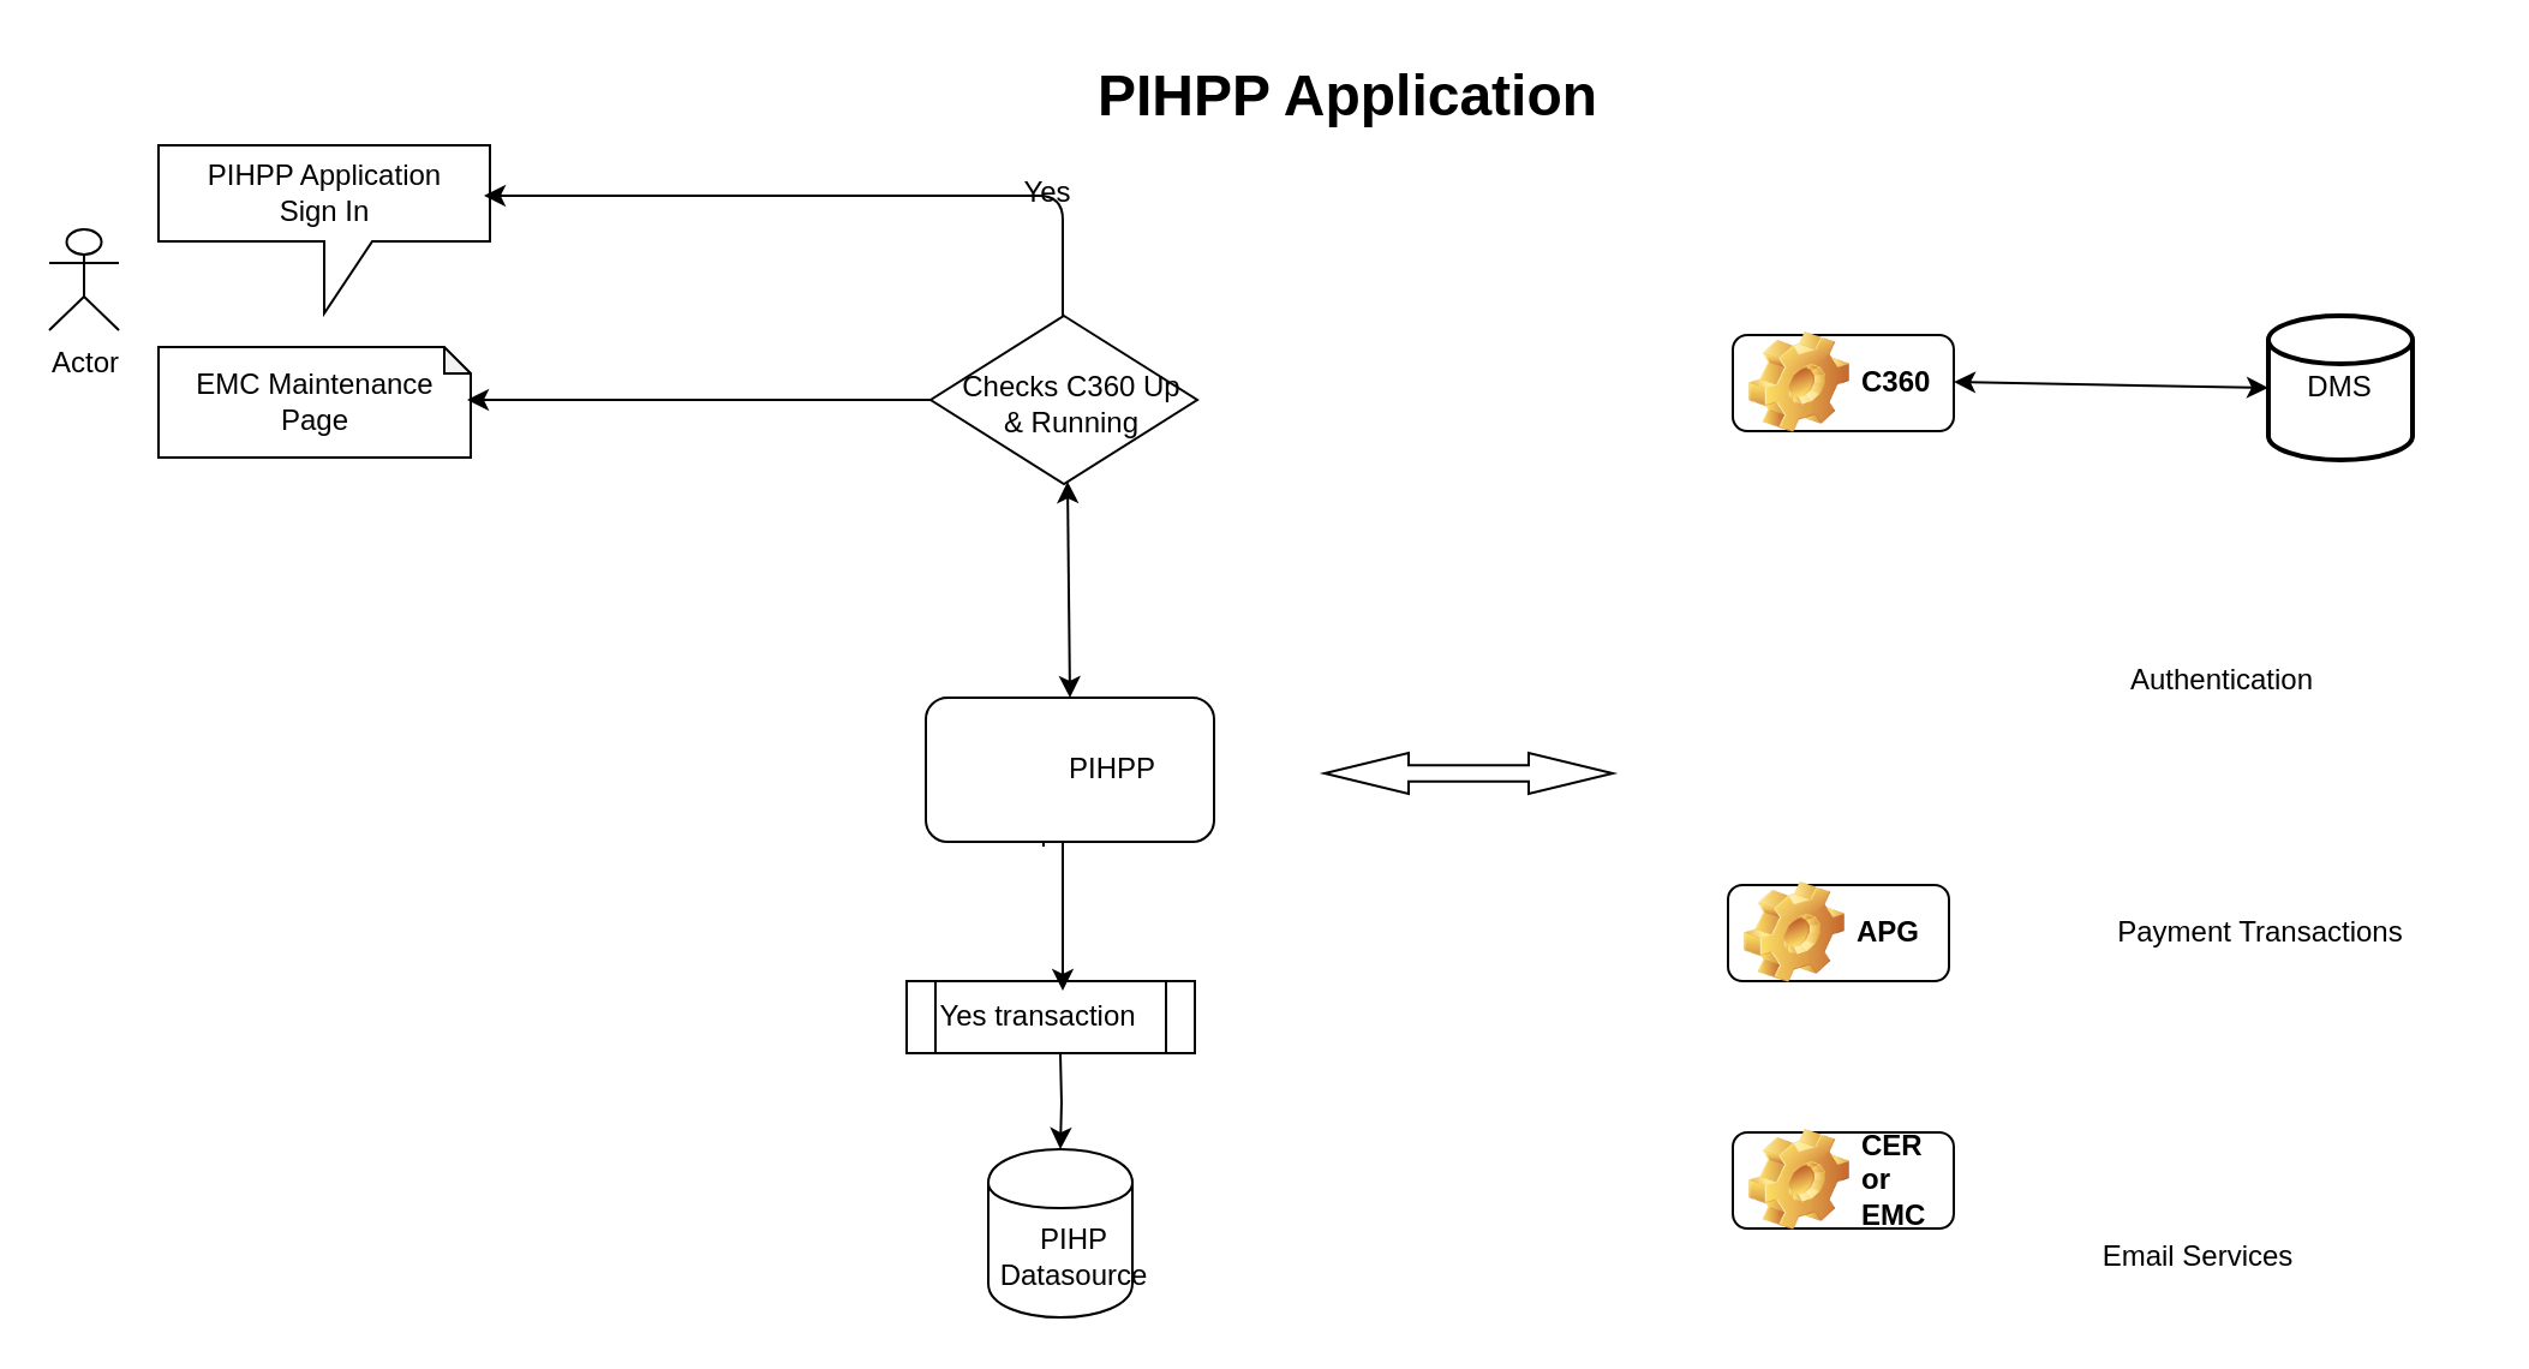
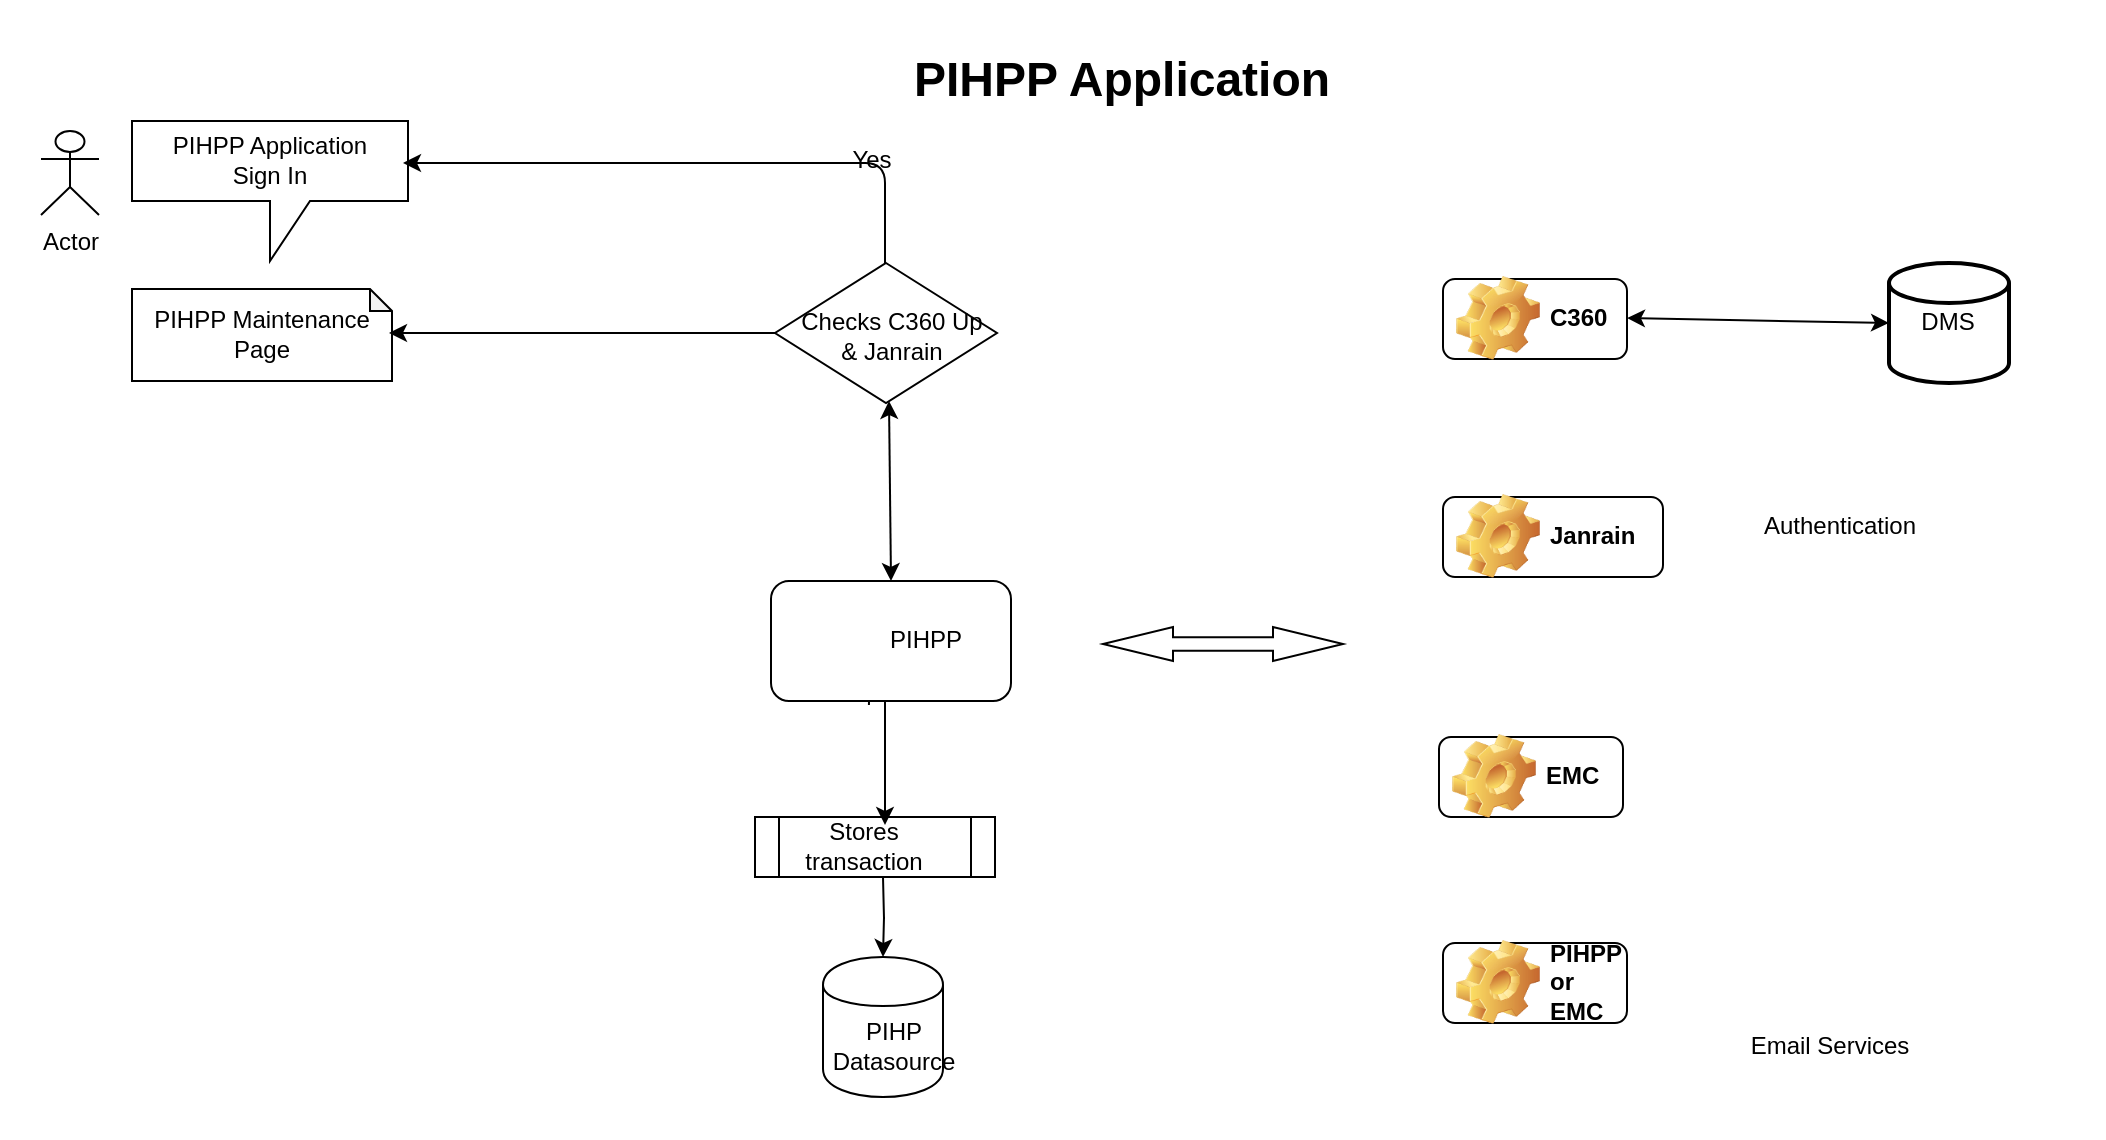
- <mxCell id="18" value="Actor" style="shape=umlActor;verticalLabelPosition=bottom;labelBackgroundColor=#ffffff;verticalAlign=top;html=1;outlineConnect=0;" parent="1" vertex="1"><mxGeometry x="20" y="95" width="29" height="42" as="geometry" /></mxCell>
+ <mxCell id="18" value="Actor" style="shape=umlActor;verticalLabelPosition=bottom;labelBackgroundColor=#ffffff;verticalAlign=top;html=1;outlineConnect=0;" parent="1" vertex="1"><mxGeometry x="20" y="65" width="29" height="42" as="geometry" /></mxCell>
- <mxCell id="16" value="EMC Maintenance Page" style="shape=note;whiteSpace=wrap;html=1;backgroundOutline=1;darkOpacity=0.05;size=11;" parent="14" vertex="1"><mxGeometry y="100" width="130" height="46" as="geometry" /></mxCell>
+ <mxCell id="16" value="PIHPP Maintenance Page" style="shape=note;whiteSpace=wrap;html=1;backgroundOutline=1;darkOpacity=0.05;size=11;" parent="14" vertex="1"><mxGeometry y="100" width="130" height="46" as="geometry" /></mxCell>
- <mxCell id="22" value="Checks C360 Up &amp;amp; Running" style="text;html=1;strokeColor=none;fillColor=none;align=center;verticalAlign=middle;whiteSpace=wrap;rounded=0;" parent="1" vertex="1"><mxGeometry x="396" y="148" width="100" height="40" as="geometry" /></mxCell>
+ <mxCell id="22" value="Checks C360 Up &amp;amp; Janrain" style="text;html=1;strokeColor=none;fillColor=none;align=center;verticalAlign=middle;whiteSpace=wrap;rounded=0;" parent="1" vertex="1"><mxGeometry x="396" y="148" width="100" height="40" as="geometry" /></mxCell>
+ <mxCell id="43" value="Janrain" style="label;whiteSpace=wrap;html=1;image=img/clipart/Gear_128x128.png" parent="42" vertex="1"><mxGeometry width="110" height="40" as="geometry" /></mxCell>
- <mxCell id="44" value="&lt;div style=&quot;text-align: left&quot;&gt;&lt;span&gt;Authentication&lt;/span&gt;&lt;/div&gt;" style="text;html=1;strokeColor=none;fillColor=none;align=center;verticalAlign=middle;whiteSpace=wrap;rounded=0;" vertex="1" parent="40"><mxGeometry x="134" y="28" width="140" height="30" as="geometry" /></mxCell>
+ <mxCell id="44" value="&lt;div style=&quot;text-align: left&quot;&gt;&lt;span&gt;Authentication&lt;/span&gt;&lt;/div&gt;" style="text;html=1;strokeColor=none;fillColor=none;align=center;verticalAlign=middle;whiteSpace=wrap;rounded=0;" vertex="1" parent="40"><mxGeometry x="129" y="8" width="140" height="30" as="geometry" /></mxCell>
- <mxCell id="38" value="APG" style="label;whiteSpace=wrap;html=1;image=img/clipart/Gear_128x128.png" parent="37" vertex="1"><mxGeometry x="-10" y="7" width="92" height="40" as="geometry" /></mxCell>
+ <mxCell id="38" value="EMC" style="label;whiteSpace=wrap;html=1;image=img/clipart/Gear_128x128.png" parent="37" vertex="1"><mxGeometry x="-10" y="7" width="92" height="40" as="geometry" /></mxCell>
- <mxCell id="39" value="Payment Transactions" style="text;html=1;strokeColor=none;fillColor=none;align=center;verticalAlign=middle;whiteSpace=wrap;rounded=0;" vertex="1" parent="35"><mxGeometry x="142" y="20" width="140" height="30" as="geometry" /></mxCell>
- <mxCell id="13" value="Yes transaction" style="text;html=1;strokeColor=none;fillColor=none;align=center;verticalAlign=middle;whiteSpace=wrap;rounded=0;" parent="6" vertex="1"><mxGeometry y="123" width="90" height="20" as="geometry" /></mxCell>
+ <mxCell id="13" value="Stores transaction" style="text;html=1;strokeColor=none;fillColor=none;align=center;verticalAlign=middle;whiteSpace=wrap;rounded=0;" parent="6" vertex="1"><mxGeometry y="123" width="90" height="20" as="geometry" /></mxCell>
- <mxCell id="48" value="CER or EMC" style="label;whiteSpace=wrap;html=1;image=img/clipart/Gear_128x128.png" parent="47" vertex="1"><mxGeometry width="92" height="40" as="geometry" /></mxCell>
+ <mxCell id="48" value="PIHPP or EMC" style="label;whiteSpace=wrap;html=1;image=img/clipart/Gear_128x128.png" parent="47" vertex="1"><mxGeometry width="92" height="40" as="geometry" /></mxCell>
